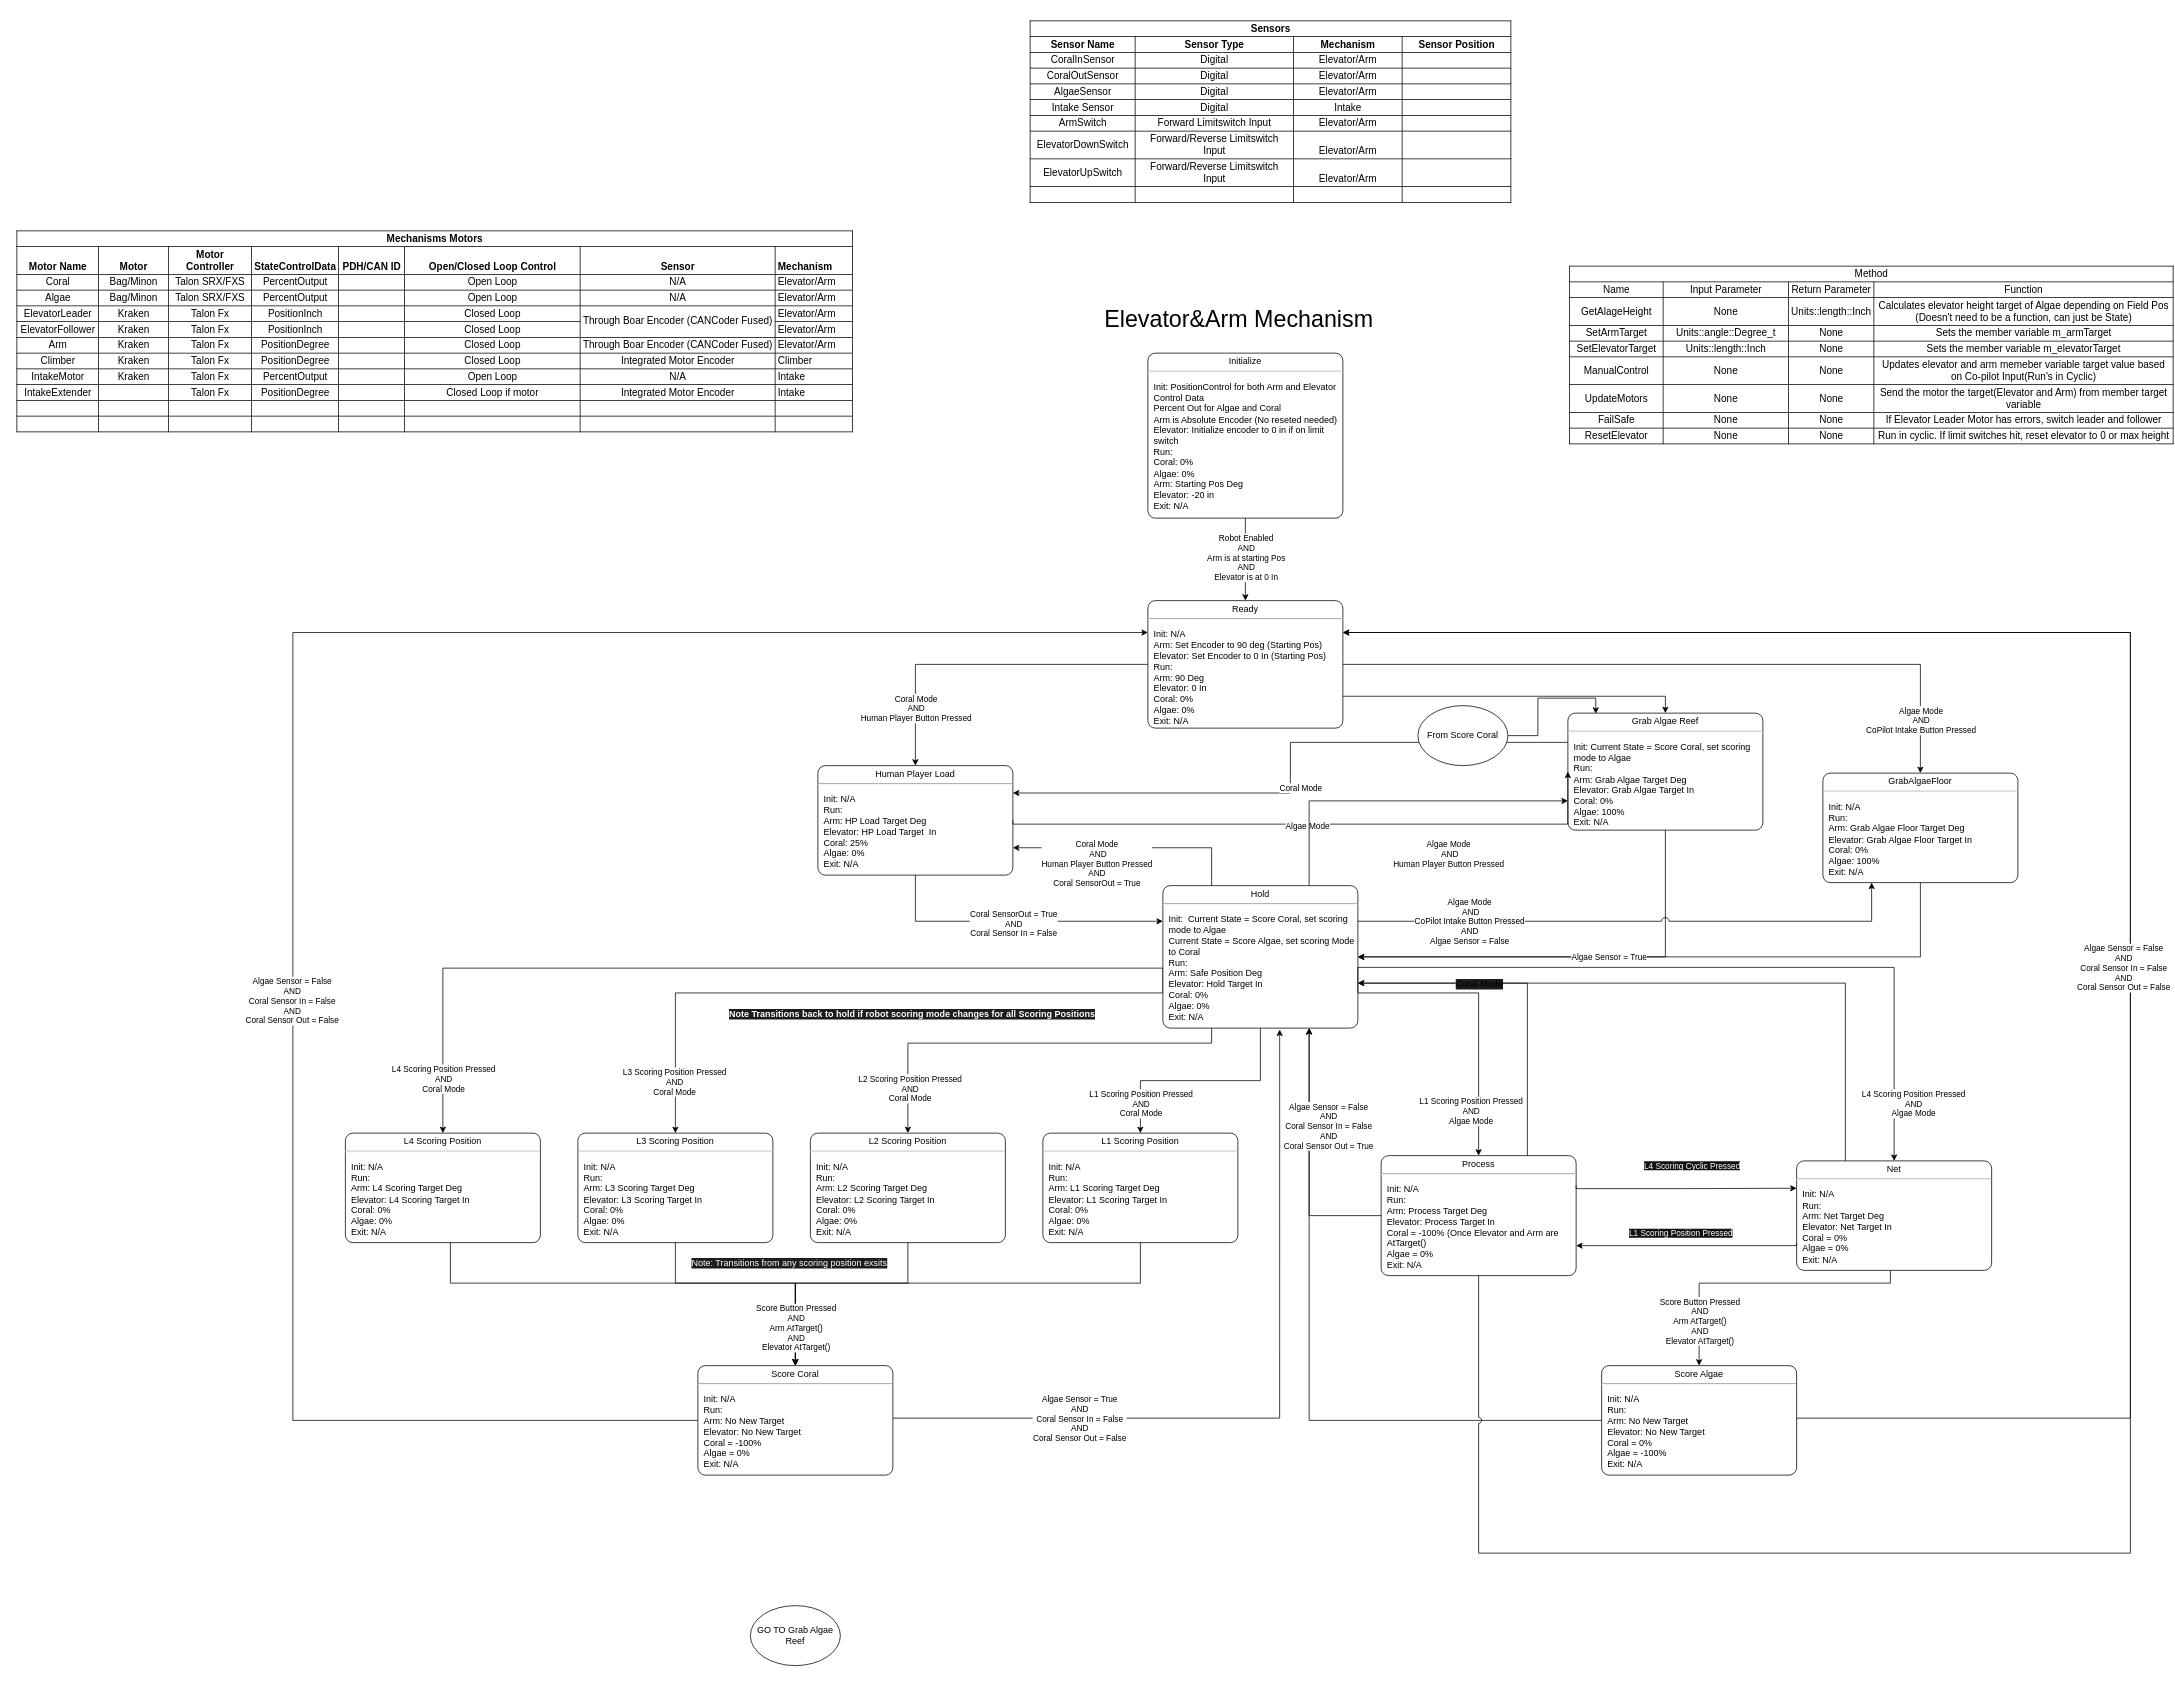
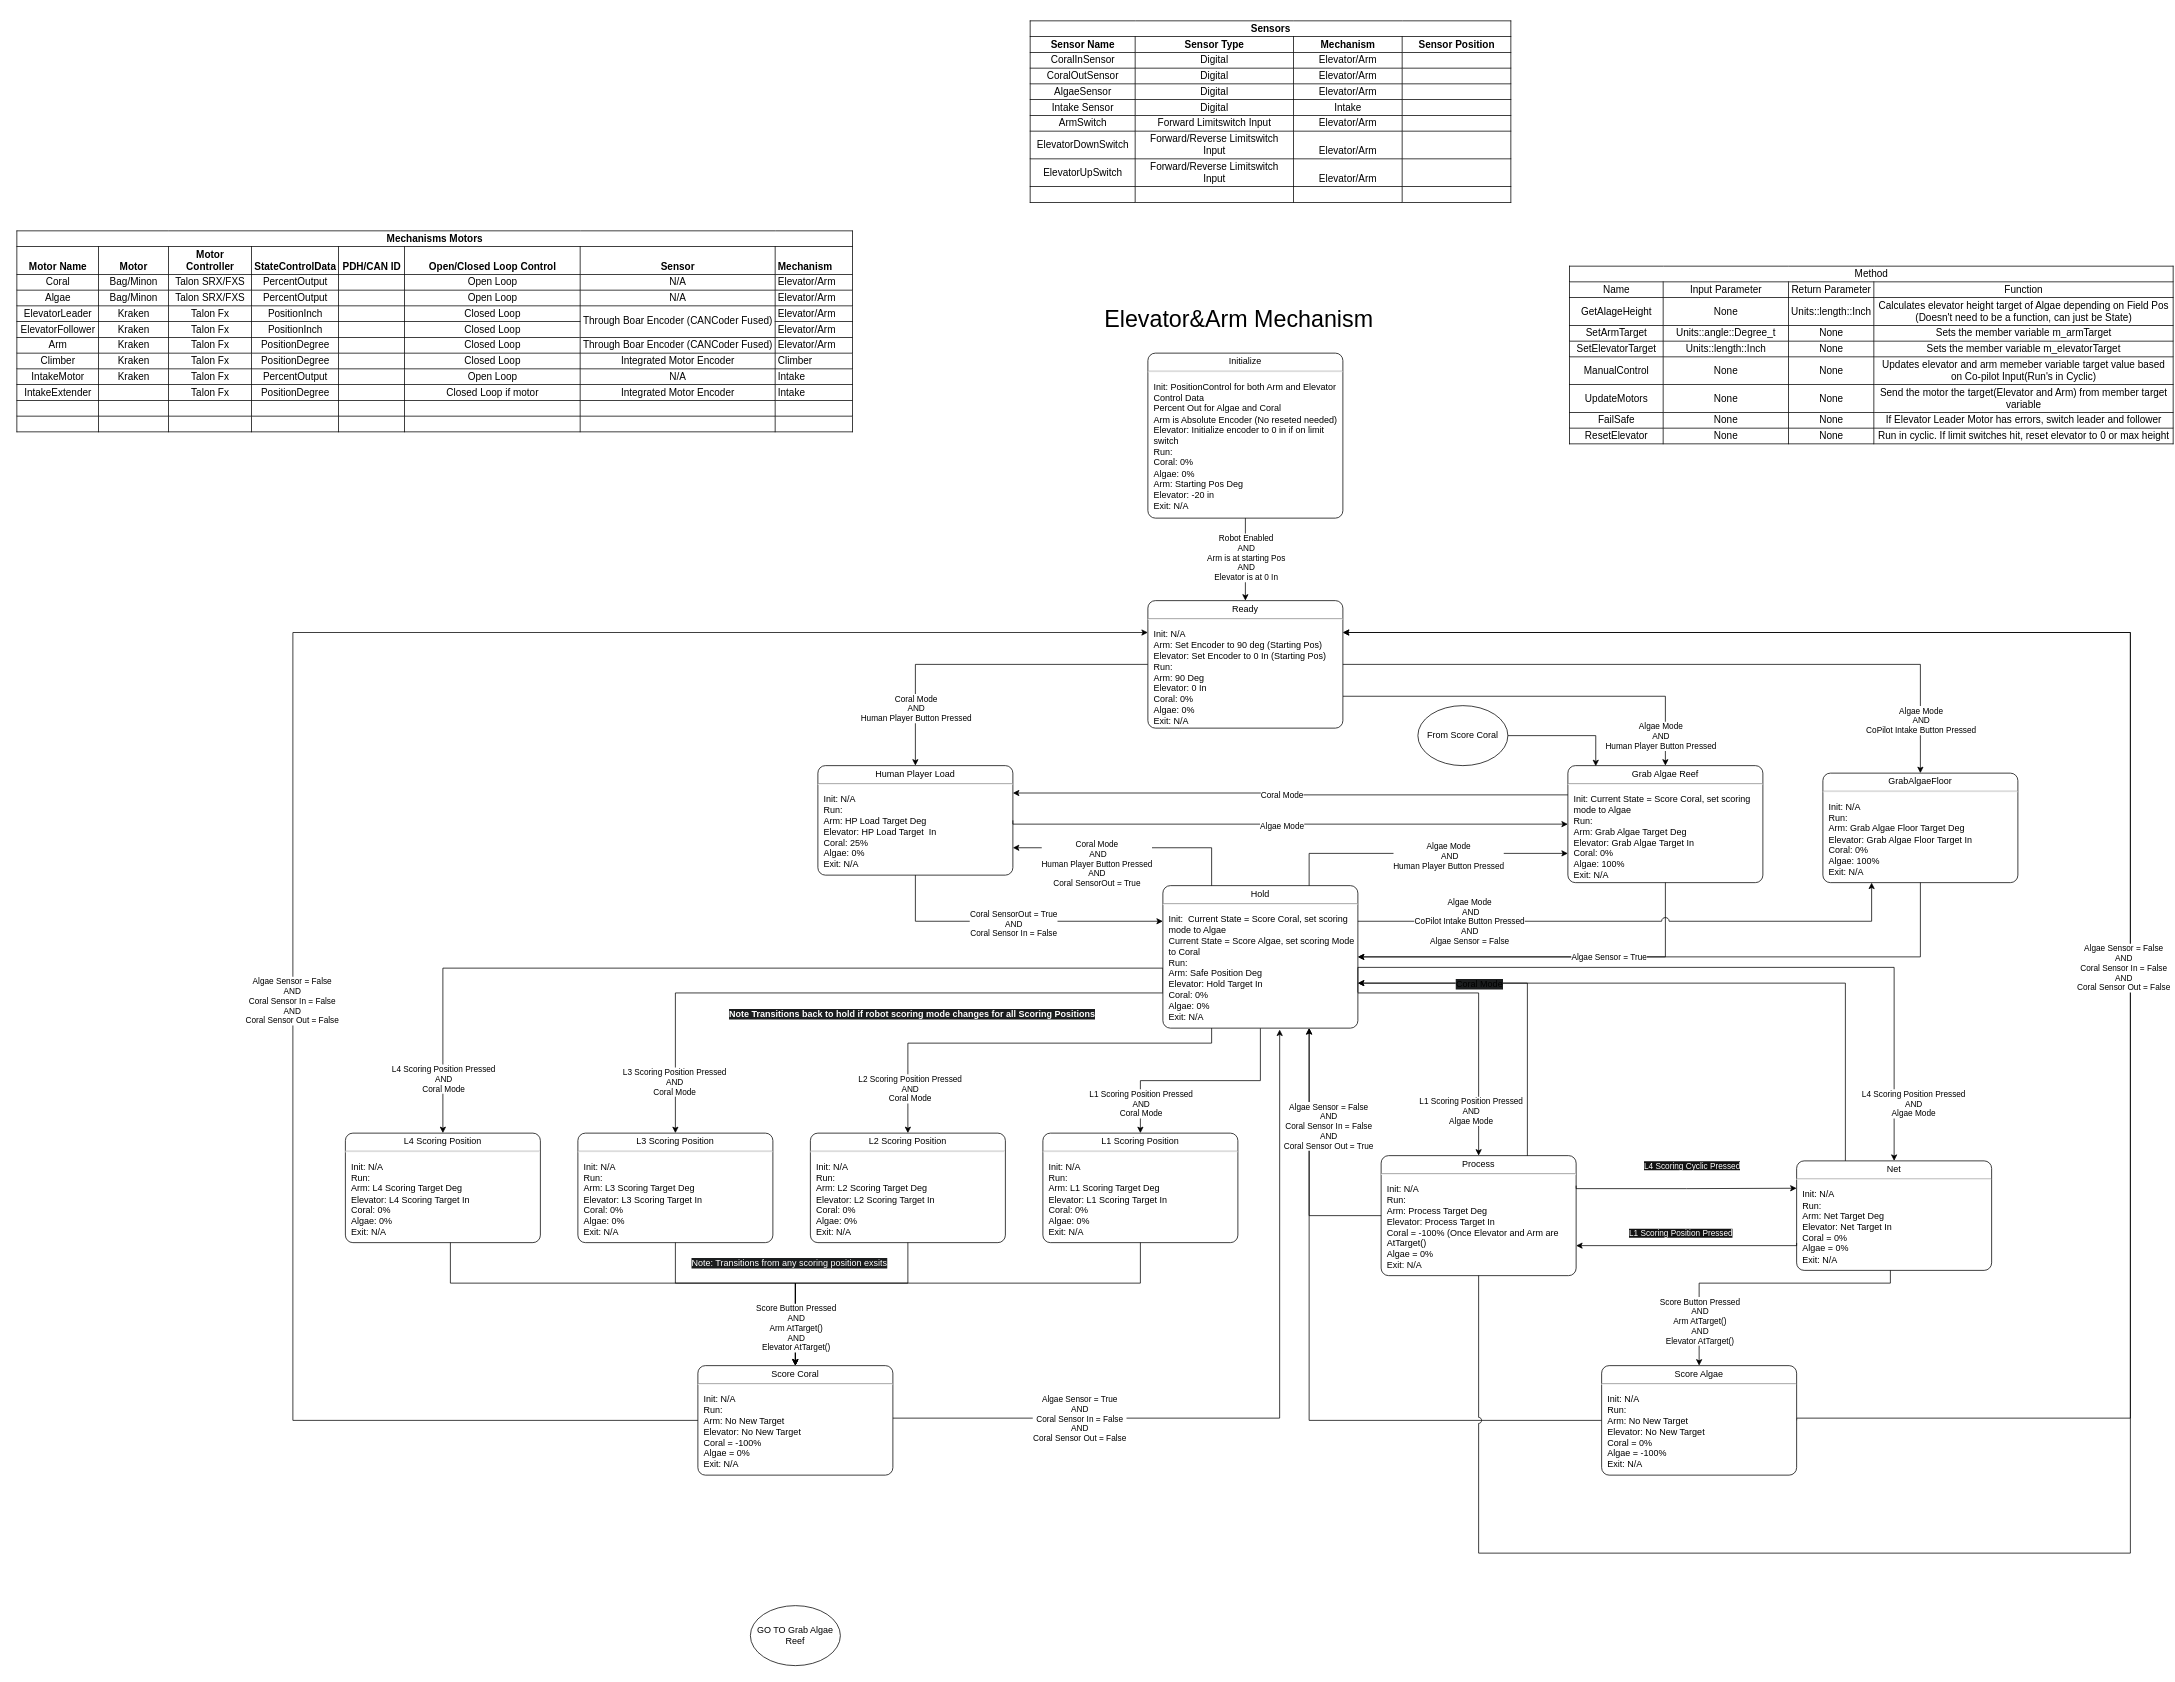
- <mxCell id="15" value="&lt;p style=&quot;margin:0px;margin-top:4px;text-align:center;&quot;&gt;Grab Algae Reef&lt;/p&gt;&lt;hr&gt;&lt;p&gt;&lt;/p&gt;&lt;p style=&quot;margin:0px;margin-left:8px;text-align:left;&quot;&gt;Init: Current State = Score Coral, set scoring mode to Algae&lt;/p&gt;&lt;p style=&quot;margin:0px;margin-left:8px;text-align:left;&quot;&gt;Run:&amp;nbsp;&lt;/p&gt;&lt;p style=&quot;margin:0px;margin-left:8px;text-align:left;&quot;&gt;&lt;span style=&quot;background-color: transparent; color: light-dark(rgb(0, 0, 0), rgb(255, 255, 255));&quot;&gt;Arm: Grab Algae Target Deg&lt;/span&gt;&lt;/p&gt;&lt;p style=&quot;margin:0px;margin-left:8px;text-align:left;&quot;&gt;&lt;span style=&quot;background-color: transparent; color: light-dark(rgb(0, 0, 0), rgb(255, 255, 255));&quot;&gt;Elevator:&amp;nbsp;&lt;/span&gt;Grab Algae Target&amp;nbsp;&lt;span style=&quot;background-color: transparent; color: light-dark(rgb(0, 0, 0), rgb(255, 255, 255));&quot;&gt;In&lt;/span&gt;&lt;/p&gt;&lt;p style=&quot;margin: 0px 0px 0px 8px; text-align: left;&quot;&gt;&lt;span style=&quot;background-color: transparent; color: light-dark(rgb(0, 0, 0), rgb(255, 255, 255));&quot;&gt;Coral: 0%&lt;/span&gt;&lt;/p&gt;&lt;p style=&quot;margin: 0px 0px 0px 8px; text-align: left;&quot;&gt;&lt;span style=&quot;background-color: transparent; color: light-dark(rgb(0, 0, 0), rgb(255, 255, 255));&quot;&gt;Algae: 100%&lt;/span&gt;&lt;/p&gt;&lt;p style=&quot;margin:0px;margin-left:8px;text-align:left;&quot;&gt;&lt;span style=&quot;background-color: transparent; color: light-dark(rgb(0, 0, 0), rgb(255, 255, 255));&quot;&gt;Exit: N/A&lt;/span&gt;&lt;/p&gt;" style="shape=mxgraph.sysml.simpleState;html=1;overflow=fill;whiteSpace=wrap;align=center;" parent="1" vertex="1"><mxGeometry x="2090" y="950" width="260" height="156" as="geometry" /></mxCell>
+ <mxCell id="15" value="&lt;p style=&quot;margin:0px;margin-top:4px;text-align:center;&quot;&gt;Grab Algae Reef&lt;/p&gt;&lt;hr&gt;&lt;p&gt;&lt;/p&gt;&lt;p style=&quot;margin:0px;margin-left:8px;text-align:left;&quot;&gt;Init: Current State = Score Coral, set scoring mode to Algae&lt;/p&gt;&lt;p style=&quot;margin:0px;margin-left:8px;text-align:left;&quot;&gt;Run:&amp;nbsp;&lt;/p&gt;&lt;p style=&quot;margin:0px;margin-left:8px;text-align:left;&quot;&gt;&lt;span style=&quot;background-color: transparent; color: light-dark(rgb(0, 0, 0), rgb(255, 255, 255));&quot;&gt;Arm: Grab Algae Target Deg&lt;/span&gt;&lt;/p&gt;&lt;p style=&quot;margin:0px;margin-left:8px;text-align:left;&quot;&gt;&lt;span style=&quot;background-color: transparent; color: light-dark(rgb(0, 0, 0), rgb(255, 255, 255));&quot;&gt;Elevator:&amp;nbsp;&lt;/span&gt;Grab Algae Target&amp;nbsp;&lt;span style=&quot;background-color: transparent; color: light-dark(rgb(0, 0, 0), rgb(255, 255, 255));&quot;&gt;In&lt;/span&gt;&lt;/p&gt;&lt;p style=&quot;margin: 0px 0px 0px 8px; text-align: left;&quot;&gt;&lt;span style=&quot;background-color: transparent; color: light-dark(rgb(0, 0, 0), rgb(255, 255, 255));&quot;&gt;Coral: 0%&lt;/span&gt;&lt;/p&gt;&lt;p style=&quot;margin: 0px 0px 0px 8px; text-align: left;&quot;&gt;&lt;span style=&quot;background-color: transparent; color: light-dark(rgb(0, 0, 0), rgb(255, 255, 255));&quot;&gt;Algae: 100%&lt;/span&gt;&lt;/p&gt;&lt;p style=&quot;margin:0px;margin-left:8px;text-align:left;&quot;&gt;&lt;span style=&quot;background-color: transparent; color: light-dark(rgb(0, 0, 0), rgb(255, 255, 255));&quot;&gt;Exit: N/A&lt;/span&gt;&lt;/p&gt;" style="shape=mxgraph.sysml.simpleState;html=1;overflow=fill;whiteSpace=wrap;align=center;" parent="1" vertex="1"><mxGeometry x="2090" y="1020" width="260" height="156" as="geometry" /></mxCell>
